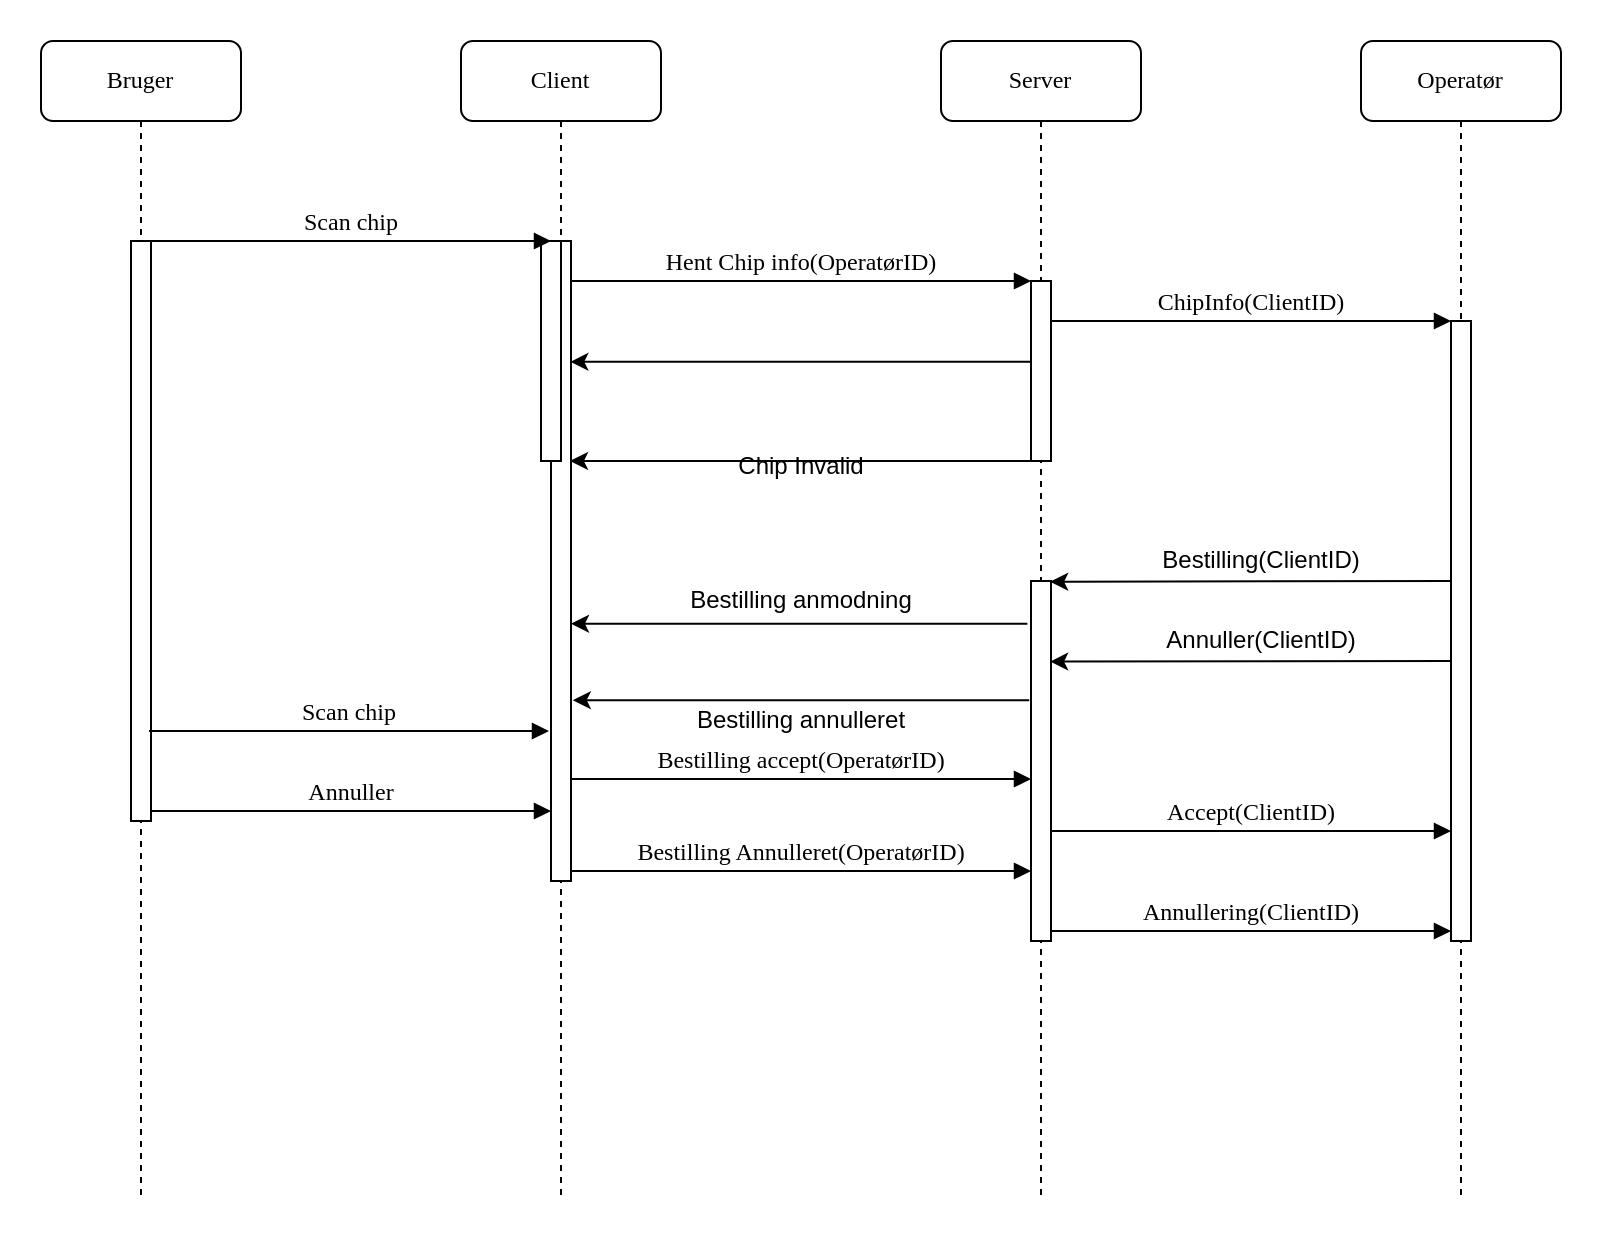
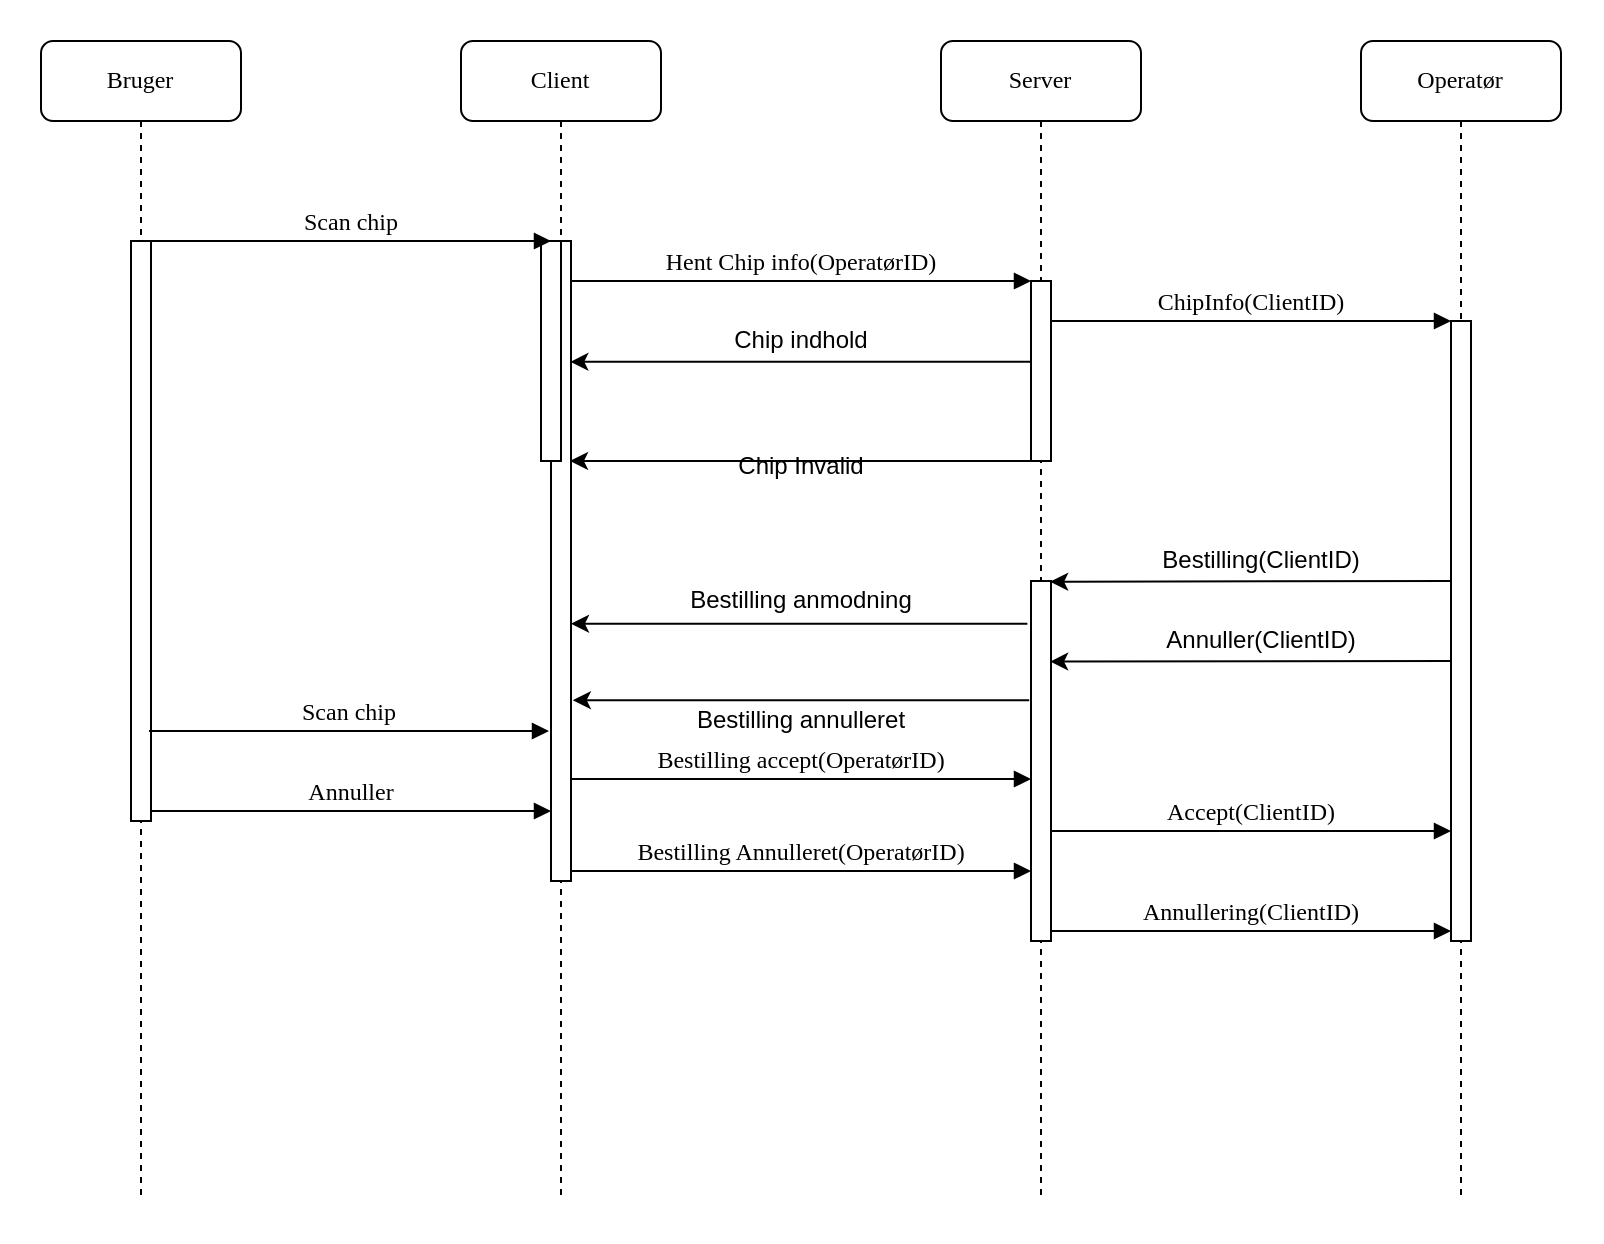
+ <mxCell id="16" value="Chip indhold" style="text;html=1;align=center;verticalAlign=middle;resizable=0;points=[];autosize=1;strokeColor=none;fillColor=none;" vertex="1" parent="1"><mxGeometry x="360" y="160" width="80" height="20" as="geometry" /></mxCell>
